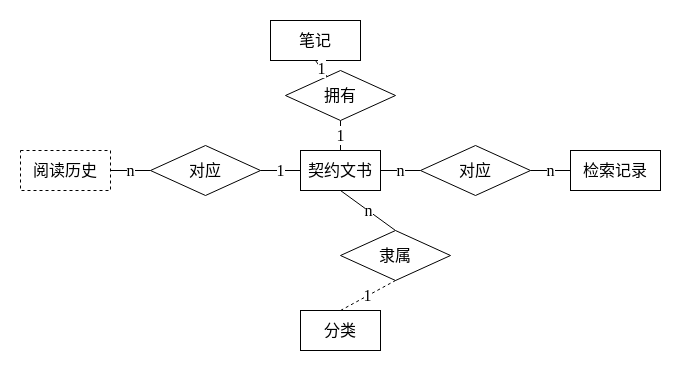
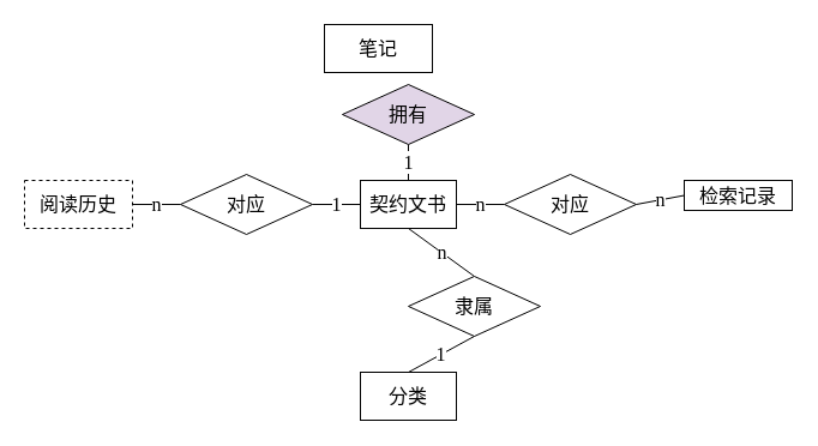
- <mxCell id="8" value="1" style="endArrow=none;html=1;rounded=0;entryX=0.5;entryY=1;entryDx=0;entryDy=0;fontFamily=Times New Roman;fontSize=16;" edge="1" parent="1" source="7" target="4"><mxGeometry width="50" height="50" relative="1" as="geometry"><mxPoint x="340" y="70" as="sourcePoint" /><mxPoint x="350" y="130" as="targetPoint" /></mxGeometry></mxCell>
- <mxCell id="7" value="拥有" style="rhombus;whiteSpace=wrap;html=1;fontFamily=Times New Roman;fontSize=16;" vertex="1" parent="1"><mxGeometry x="285" y="70" width="110" height="50" as="geometry" /></mxCell>
+ <mxCell id="7" value="拥有" style="rhombus;whiteSpace=wrap;html=1;fontFamily=Times New Roman;fontSize=16;fillColor=#e1d5e7;" vertex="1" parent="1"><mxGeometry x="285" y="70" width="110" height="50" as="geometry" /></mxCell>
- <mxCell id="5" value="检索记录" style="rounded=0;whiteSpace=wrap;html=1;fontFamily=Times New Roman;fontSize=16;" parent="1" vertex="1"><mxGeometry x="570" y="150" width="90" height="40" as="geometry" /></mxCell>
+ <mxCell id="5" value="检索记录" style="rounded=0;whiteSpace=wrap;html=1;fontFamily=Times New Roman;fontSize=16;" parent="1" vertex="1"><mxGeometry x="570" y="150" width="90" height="25" as="geometry" /></mxCell>
- <mxCell id="11" value="1" style="endArrow=none;html=1;rounded=0;entryX=0.5;entryY=1;entryDx=0;entryDy=0;exitX=0.5;exitY=0;exitDx=0;exitDy=0;fontFamily=Times New Roman;fontSize=16;dashed=1;" edge="1" parent="1" source="3" target="10"><mxGeometry width="50" height="50" relative="1" as="geometry"><mxPoint x="350" y="80" as="sourcePoint" /><mxPoint x="350" y="60" as="targetPoint" /><Array as="points" /></mxGeometry></mxCell>
+ <mxCell id="11" value="1" style="endArrow=none;html=1;rounded=0;entryX=0.5;entryY=1;entryDx=0;entryDy=0;exitX=0.5;exitY=0;exitDx=0;exitDy=0;fontFamily=Times New Roman;fontSize=16;" edge="1" parent="1" source="3" target="10"><mxGeometry width="50" height="50" relative="1" as="geometry"><mxPoint x="350" y="80" as="sourcePoint" /><mxPoint x="350" y="60" as="targetPoint" /><Array as="points" /></mxGeometry></mxCell>
